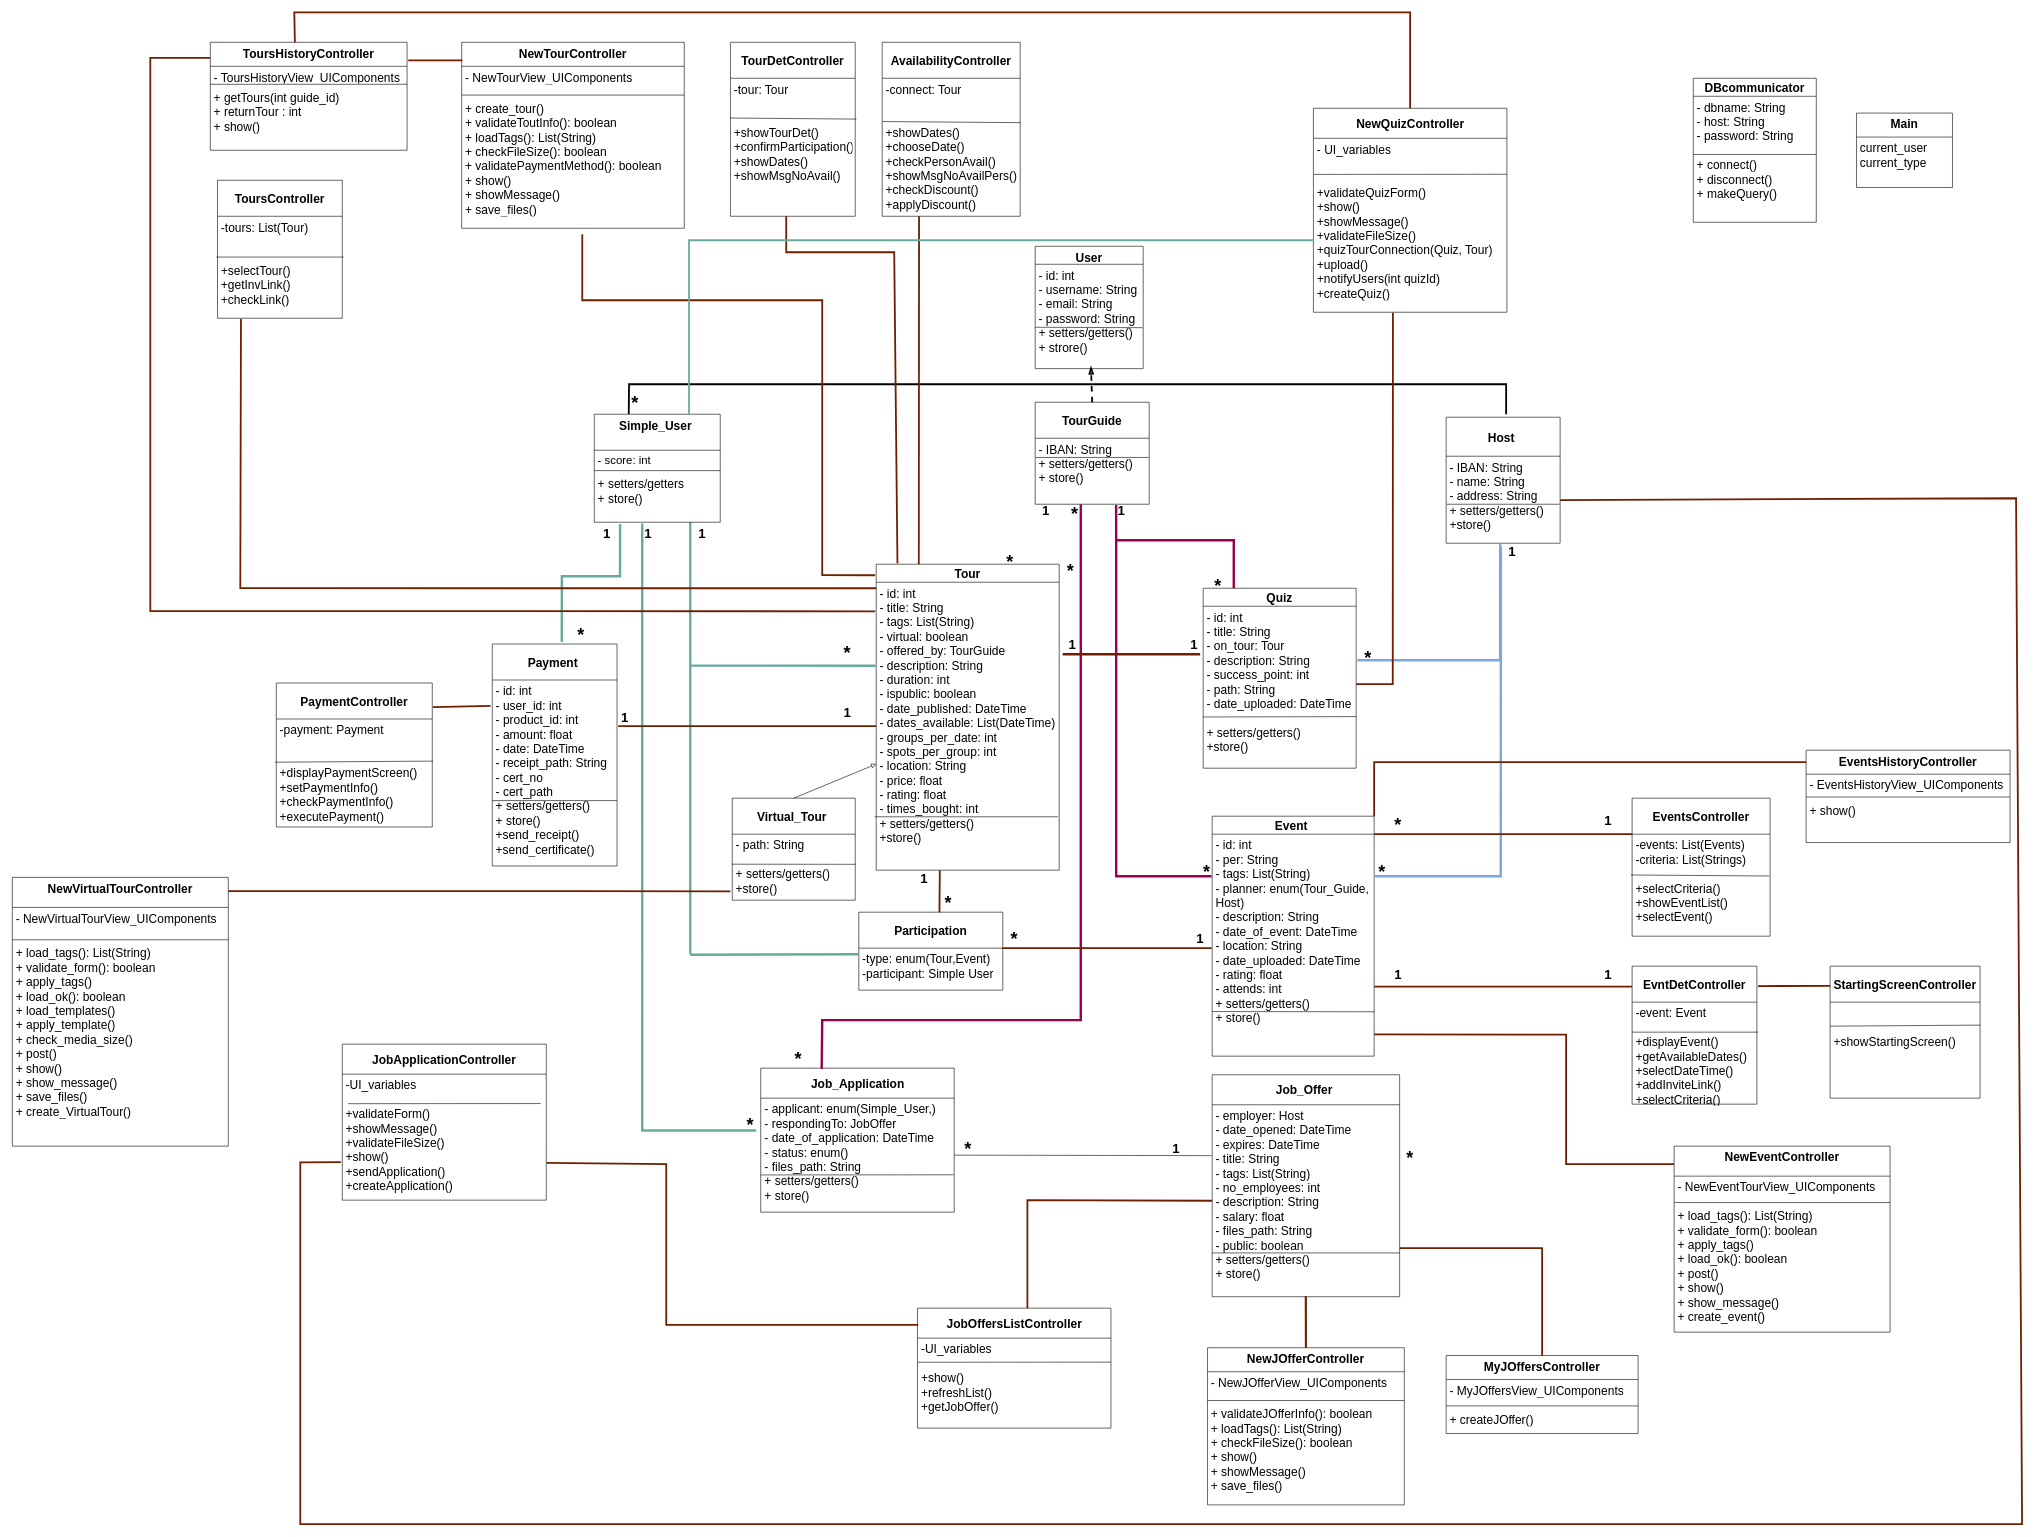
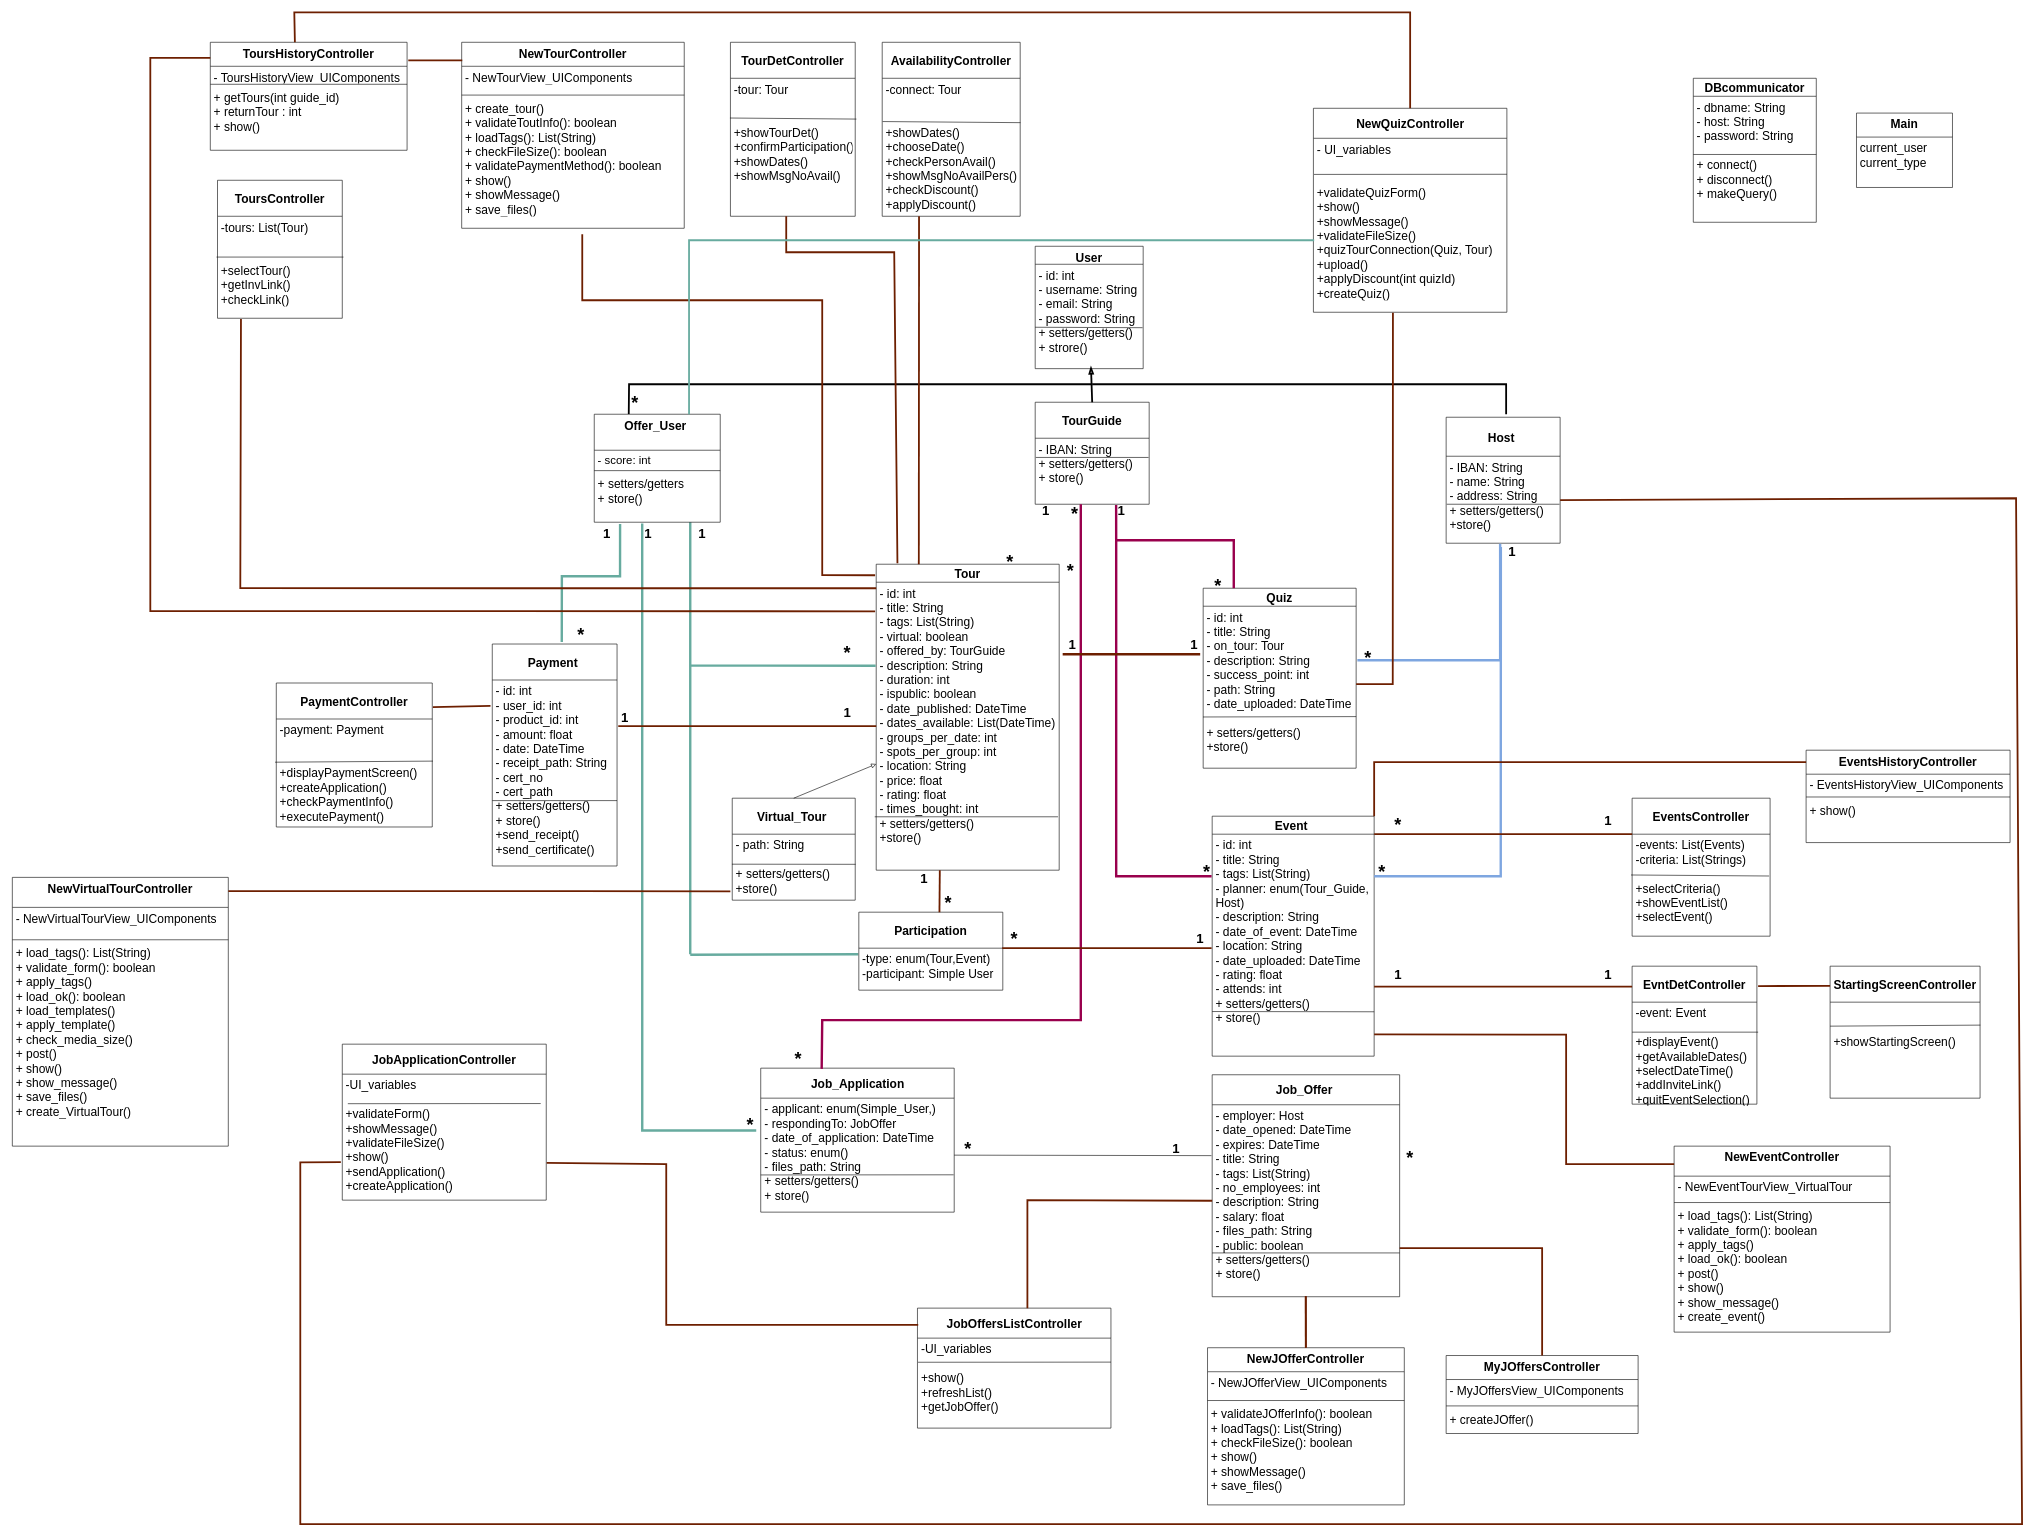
- <mxCell id="91" value="- UI_variables&lt;br&gt;&lt;br&gt;&lt;br&gt;+validateQuizForm()&lt;br&gt;+show()&lt;br&gt;+showMessage()&lt;br&gt;+validateFileSize()&lt;br&gt;+quizTourConnection(Quiz, Tour)&lt;br&gt;+upload()&lt;br&gt;+notifyUsers(int quizId)&lt;br&gt;+createQuiz()" style="text;strokeColor=none;fillColor=none;align=left;verticalAlign=top;spacingLeft=4;spacingRight=4;overflow=hidden;points=[[0,0.5],[1,0.5]];portConstraint=eastwest;rotatable=0;whiteSpace=wrap;html=1;fontSize=20;" parent="89" vertex="1"><mxGeometry y="50" width="322.5" height="290" as="geometry" /></mxCell>
+ <mxCell id="91" value="- UI_variables&lt;br&gt;&lt;br&gt;&lt;br&gt;+validateQuizForm()&lt;br&gt;+show()&lt;br&gt;+showMessage()&lt;br&gt;+validateFileSize()&lt;br&gt;+quizTourConnection(Quiz, Tour)&lt;br&gt;+upload()&lt;br&gt;+applyDiscount(int quizId)&lt;br&gt;+createQuiz()" style="text;strokeColor=none;fillColor=none;align=left;verticalAlign=top;spacingLeft=4;spacingRight=4;overflow=hidden;points=[[0,0.5],[1,0.5]];portConstraint=eastwest;rotatable=0;whiteSpace=wrap;html=1;fontSize=20;" parent="89" vertex="1"><mxGeometry y="50" width="322.5" height="290" as="geometry" /></mxCell>
- <mxCell id="9" value="" style="endArrow=blockThin;html=1;rounded=0;exitX=0.5;exitY=0;exitDx=0;exitDy=0;endFill=0;endSize=6;strokeWidth=3;fontSize=20;strokeColor=#000000;dashed=1;" parent="1" source="5" target="4" edge="1"><mxGeometry width="50" height="50" relative="1" as="geometry"><mxPoint x="1670" y="790" as="sourcePoint" /><mxPoint x="1720" y="740" as="targetPoint" /></mxGeometry></mxCell>
+ <mxCell id="9" value="" style="endArrow=blockThin;html=1;rounded=0;exitX=0.5;exitY=0;exitDx=0;exitDy=0;endFill=0;endSize=6;strokeWidth=3;fontSize=20;strokeColor=#000000;" parent="1" source="5" target="4" edge="1"><mxGeometry width="50" height="50" relative="1" as="geometry"><mxPoint x="1670" y="790" as="sourcePoint" /><mxPoint x="1720" y="740" as="targetPoint" /></mxGeometry></mxCell>
- <mxCell id="68" value="&lt;b style=&quot;border-color: var(--border-color);&quot;&gt;&lt;font style=&quot;font-size: 20px;&quot;&gt;Simple_User&amp;nbsp;&lt;br&gt;&lt;/font&gt;&lt;/b&gt;" style="swimlane;fontStyle=1;align=center;verticalAlign=top;childLayout=stackLayout;horizontal=1;startSize=60;horizontalStack=0;resizeParent=1;resizeParentMax=0;resizeLast=0;collapsible=1;marginBottom=0;whiteSpace=wrap;html=1;" parent="1" vertex="1"><mxGeometry x="990" y="690" width="210" height="180" as="geometry" /></mxCell>
+ <mxCell id="68" value="&lt;b style=&quot;border-color: var(--border-color);&quot;&gt;&lt;font style=&quot;font-size: 20px;&quot;&gt;Offer_User&amp;nbsp;&lt;br&gt;&lt;/font&gt;&lt;/b&gt;" style="swimlane;fontStyle=1;align=center;verticalAlign=top;childLayout=stackLayout;horizontal=1;startSize=60;horizontalStack=0;resizeParent=1;resizeParentMax=0;resizeLast=0;collapsible=1;marginBottom=0;whiteSpace=wrap;html=1;" parent="1" vertex="1"><mxGeometry x="990" y="690" width="210" height="180" as="geometry" /></mxCell>
- <mxCell id="108" value="&lt;div&gt;-payment: Payment&lt;br&gt;&lt;/div&gt;&lt;div&gt;&lt;br&gt;&lt;/div&gt;&lt;div&gt;&lt;br&gt;&lt;/div&gt;&lt;div&gt;+displayPaymentScreen()&lt;/div&gt;&lt;div&gt;+setPaymentInfo()&lt;/div&gt;&lt;div&gt;+checkPaymentInfo()&lt;/div&gt;&lt;div&gt;+executePayment()&lt;br&gt;&lt;/div&gt;" style="text;strokeColor=none;fillColor=none;align=left;verticalAlign=top;spacingLeft=4;spacingRight=4;overflow=hidden;points=[[0,0.5],[1,0.5]];portConstraint=eastwest;rotatable=0;whiteSpace=wrap;html=1;fontSize=20;" parent="107" vertex="1"><mxGeometry y="60" width="260" height="180" as="geometry" /></mxCell>
+ <mxCell id="108" value="&lt;div&gt;-payment: Payment&lt;br&gt;&lt;/div&gt;&lt;div&gt;&lt;br&gt;&lt;/div&gt;&lt;div&gt;&lt;br&gt;&lt;/div&gt;&lt;div&gt;+displayPaymentScreen()&lt;/div&gt;&lt;div&gt;+createApplication()&lt;/div&gt;&lt;div&gt;+checkPaymentInfo()&lt;/div&gt;&lt;div&gt;+executePayment()&lt;br&gt;&lt;/div&gt;" style="text;strokeColor=none;fillColor=none;align=left;verticalAlign=top;spacingLeft=4;spacingRight=4;overflow=hidden;points=[[0,0.5],[1,0.5]];portConstraint=eastwest;rotatable=0;whiteSpace=wrap;html=1;fontSize=20;" parent="107" vertex="1"><mxGeometry y="60" width="260" height="180" as="geometry" /></mxCell>
- <mxCell id="25" value="- id: int&amp;nbsp;&lt;br style=&quot;font-size: 20px;&quot;&gt;- per: String&lt;br style=&quot;font-size: 20px;&quot;&gt;- tags: List(String)&lt;br style=&quot;font-size: 20px;&quot;&gt;- planner: enum(Tour_Guide, Host)&lt;br style=&quot;font-size: 20px;&quot;&gt;- description: String&lt;br style=&quot;font-size: 20px;&quot;&gt;- date_of_event: DateTime&lt;br&gt;- location: String&lt;br style=&quot;font-size: 20px;&quot;&gt;- date_uploaded: DateTime&lt;br style=&quot;font-size: 20px;&quot;&gt;- rating: float&amp;nbsp;&lt;br&gt;- attends: int&lt;br&gt;+ setters/getters()&lt;br&gt;+ store()" style="text;strokeColor=none;fillColor=none;align=left;verticalAlign=top;spacingLeft=4;spacingRight=4;overflow=hidden;points=[[0,0.5],[1,0.5]];portConstraint=eastwest;rotatable=0;whiteSpace=wrap;html=1;fontSize=20;" parent="24" vertex="1"><mxGeometry y="30" width="270" height="370" as="geometry" /></mxCell>
+ <mxCell id="25" value="- id: int&amp;nbsp;&lt;br style=&quot;font-size: 20px;&quot;&gt;- title: String&lt;br style=&quot;font-size: 20px;&quot;&gt;- tags: List(String)&lt;br style=&quot;font-size: 20px;&quot;&gt;- planner: enum(Tour_Guide, Host)&lt;br style=&quot;font-size: 20px;&quot;&gt;- description: String&lt;br style=&quot;font-size: 20px;&quot;&gt;- date_of_event: DateTime&lt;br&gt;- location: String&lt;br style=&quot;font-size: 20px;&quot;&gt;- date_uploaded: DateTime&lt;br style=&quot;font-size: 20px;&quot;&gt;- rating: float&amp;nbsp;&lt;br&gt;- attends: int&lt;br&gt;+ setters/getters()&lt;br&gt;+ store()" style="text;strokeColor=none;fillColor=none;align=left;verticalAlign=top;spacingLeft=4;spacingRight=4;overflow=hidden;points=[[0,0.5],[1,0.5]];portConstraint=eastwest;rotatable=0;whiteSpace=wrap;html=1;fontSize=20;" parent="24" vertex="1"><mxGeometry y="30" width="270" height="370" as="geometry" /></mxCell>
- <mxCell id="115" value="&lt;div&gt;-event: Event&lt;/div&gt;&lt;div&gt;&lt;br&gt;&lt;/div&gt;&lt;div&gt;+displayEvent()&lt;/div&gt;&lt;div&gt;+getAvailableDates()&lt;br&gt;&lt;/div&gt;&lt;div&gt;+selectDateTime()&lt;/div&gt;&lt;div&gt;+addInviteLink()&lt;/div&gt;&lt;div&gt;+selectCriteria()&lt;br&gt;&lt;/div&gt;&lt;div&gt;&lt;br&gt;&lt;/div&gt;" style="text;strokeColor=none;fillColor=none;align=left;verticalAlign=top;spacingLeft=4;spacingRight=4;overflow=hidden;points=[[0,0.5],[1,0.5]];portConstraint=eastwest;rotatable=0;whiteSpace=wrap;html=1;fontSize=20;" parent="113" vertex="1"><mxGeometry y="60" width="208" height="170" as="geometry" /></mxCell>
+ <mxCell id="115" value="&lt;div&gt;-event: Event&lt;/div&gt;&lt;div&gt;&lt;br&gt;&lt;/div&gt;&lt;div&gt;+displayEvent()&lt;/div&gt;&lt;div&gt;+getAvailableDates()&lt;br&gt;&lt;/div&gt;&lt;div&gt;+selectDateTime()&lt;/div&gt;&lt;div&gt;+addInviteLink()&lt;/div&gt;&lt;div&gt;+quitEventSelection()&lt;br&gt;&lt;/div&gt;&lt;div&gt;&lt;br&gt;&lt;/div&gt;" style="text;strokeColor=none;fillColor=none;align=left;verticalAlign=top;spacingLeft=4;spacingRight=4;overflow=hidden;points=[[0,0.5],[1,0.5]];portConstraint=eastwest;rotatable=0;whiteSpace=wrap;html=1;fontSize=20;" parent="113" vertex="1"><mxGeometry y="60" width="208" height="170" as="geometry" /></mxCell>
- <mxCell id="154" value="- NewEventTourView_UIComponents" style="text;strokeColor=none;fillColor=none;align=left;verticalAlign=top;spacingLeft=4;spacingRight=4;overflow=hidden;rotatable=0;points=[[0,0.5],[1,0.5]];portConstraint=eastwest;whiteSpace=wrap;html=1;fontSize=20;" parent="153" vertex="1"><mxGeometry y="50" width="360" height="40" as="geometry" /></mxCell>
+ <mxCell id="154" value="- NewEventTourView_VirtualTour" style="text;strokeColor=none;fillColor=none;align=left;verticalAlign=top;spacingLeft=4;spacingRight=4;overflow=hidden;rotatable=0;points=[[0,0.5],[1,0.5]];portConstraint=eastwest;whiteSpace=wrap;html=1;fontSize=20;" parent="153" vertex="1"><mxGeometry y="50" width="360" height="40" as="geometry" /></mxCell>
